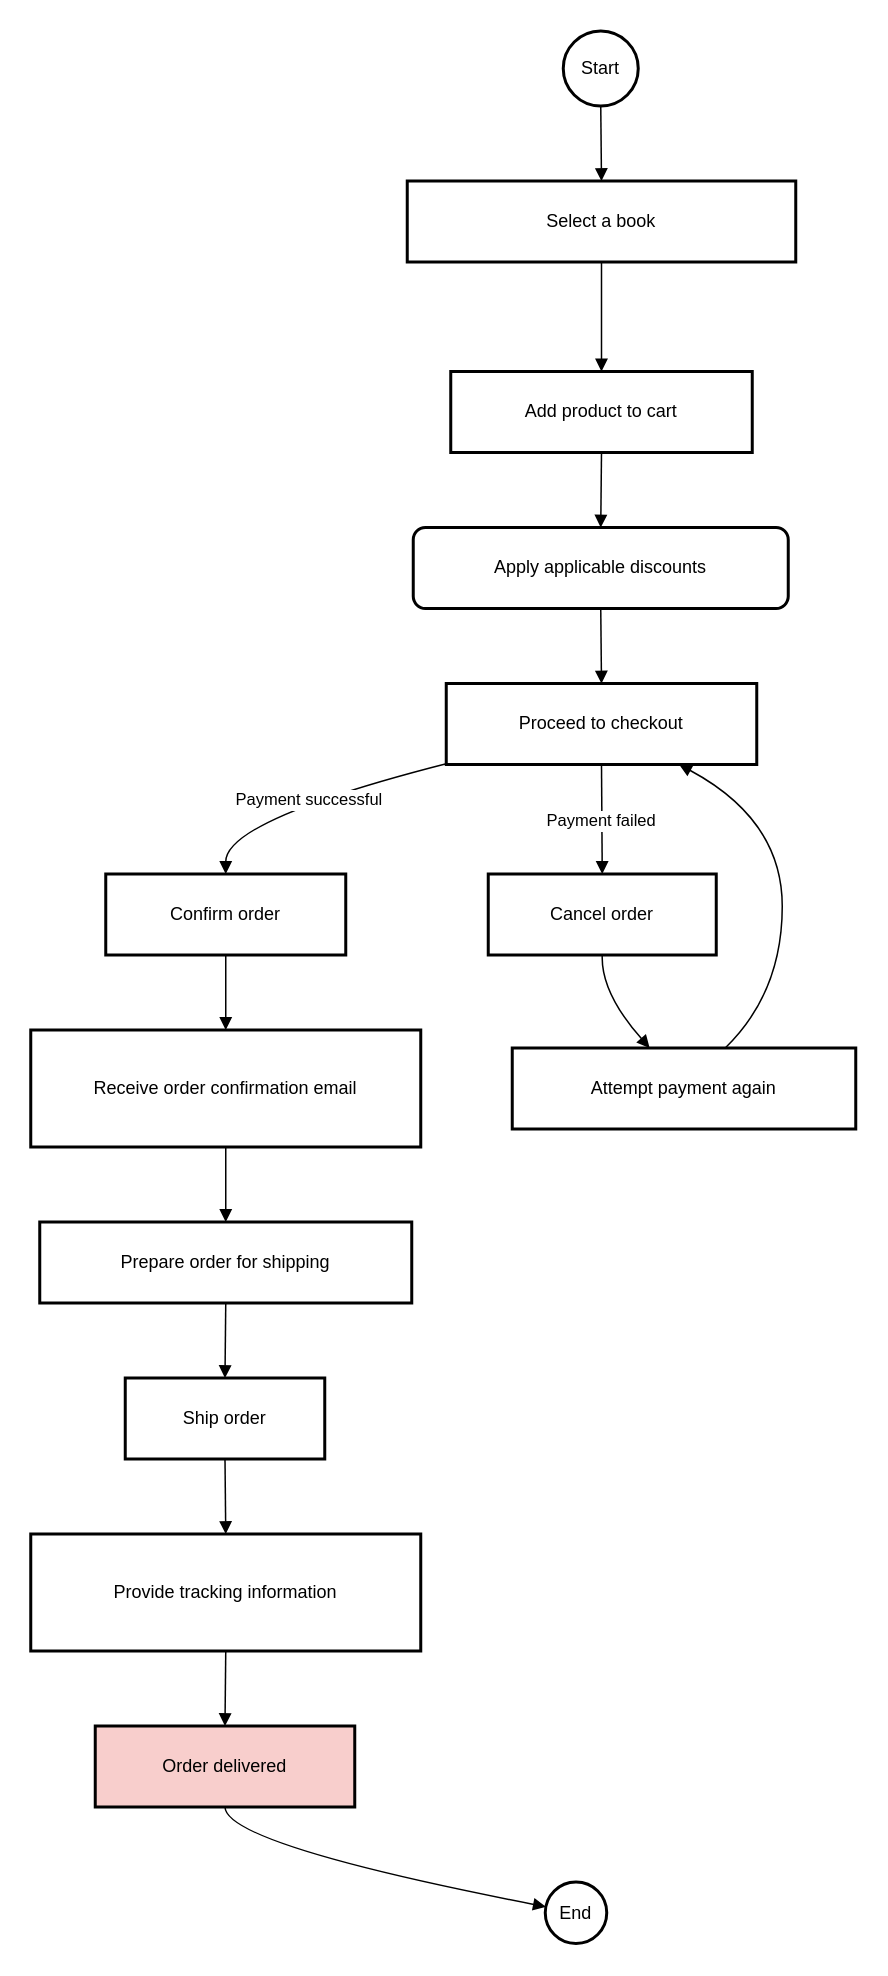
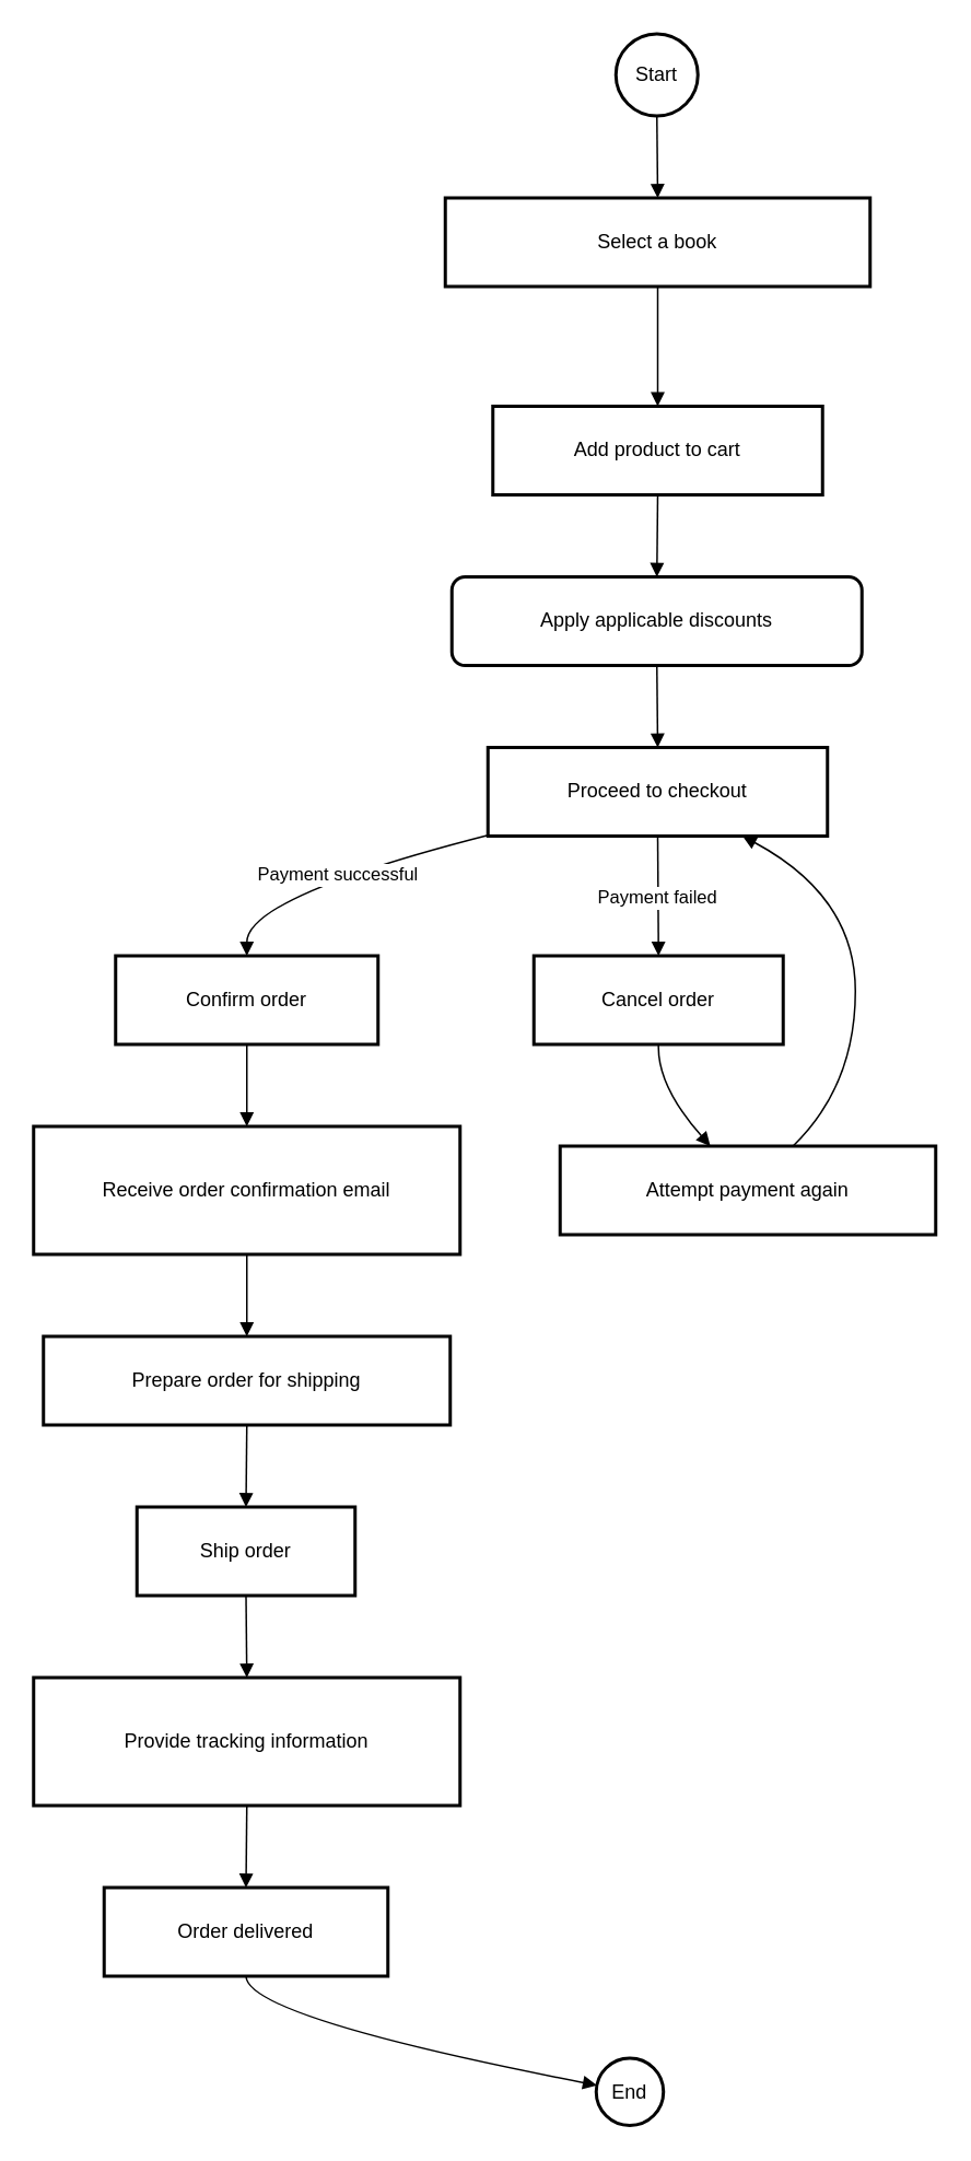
- <mxCell id="13" value="Order delivered" style="whiteSpace=wrap;strokeWidth=2;fillColor=#f8cecc;" parent="1" vertex="1"><mxGeometry x="63" y="1150" width="173" height="54" as="geometry" /></mxCell>
+ <mxCell id="13" value="Order delivered" style="whiteSpace=wrap;strokeWidth=2;" parent="1" vertex="1"><mxGeometry x="63" y="1150" width="173" height="54" as="geometry" /></mxCell>
